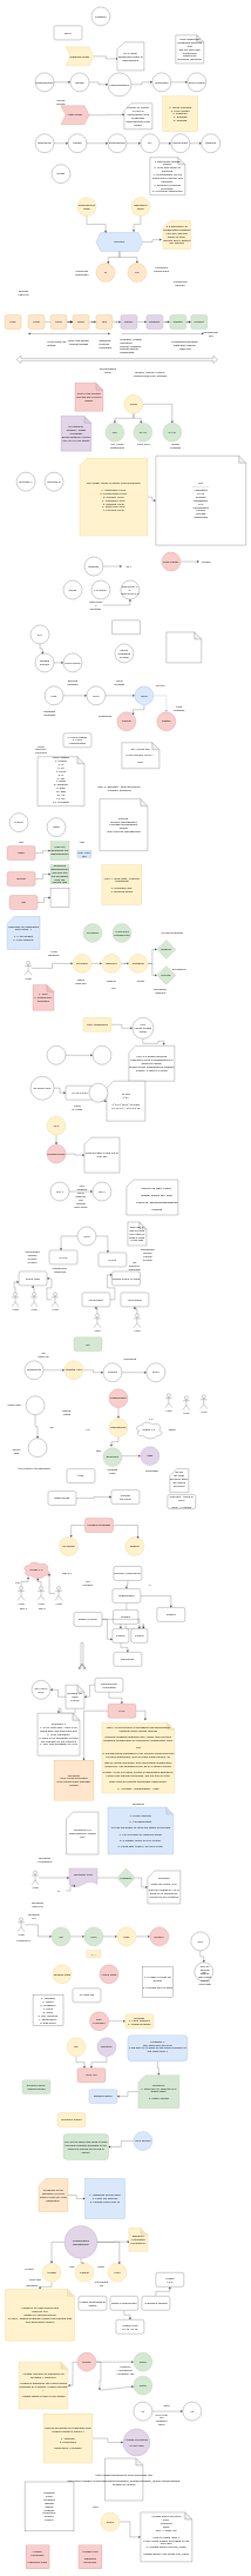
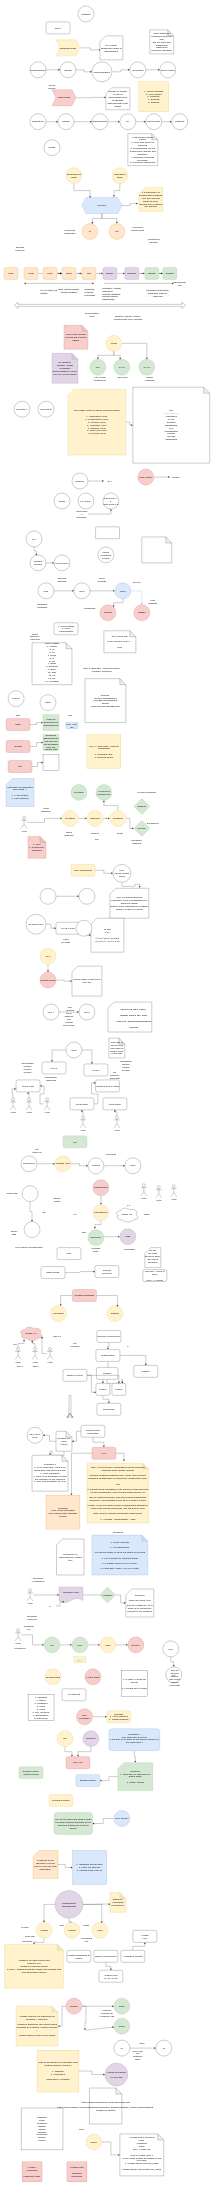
- <mxCell id="69" value="&lt;span style=&quot;color: rgb(0, 0, 0); font-family: Helvetica; font-size: 12px; font-style: normal; font-variant-ligatures: normal; font-variant-caps: normal; font-weight: 400; letter-spacing: normal; orphans: 2; text-align: center; text-indent: 0px; text-transform: none; widows: 2; word-spacing: 0px; -webkit-text-stroke-width: 0px; white-space: normal; background-color: rgb(251, 251, 251); text-decoration-thickness: initial; text-decoration-style: initial; text-decoration-color: initial; display: inline !important; float: none;&quot;&gt;npm, that,gradle,&lt;/span&gt;&lt;div style=&quot;forced-color-adjust: none; color: rgb(0, 0, 0); font-family: Helvetica; font-size: 12px; font-style: normal; font-variant-ligatures: normal; font-variant-caps: normal; font-weight: 400; letter-spacing: normal; orphans: 2; text-align: center; text-indent: 0px; text-transform: none; widows: 2; word-spacing: 0px; -webkit-text-stroke-width: 0px; white-space: normal; background-color: rgb(251, 251, 251); text-decoration-thickness: initial; text-decoration-style: initial; text-decoration-color: initial;&quot;&gt;Docker images&lt;/div&gt;" style="text;whiteSpace=wrap;html=1;" parent="1" vertex="1"><mxGeometry x="290" y="1425" width="140" height="50" as="geometry" /></mxCell>
+ <mxCell id="69" value="&lt;span style=&quot;color: rgb(0, 0, 0); font-family: Helvetica; font-size: 12px; font-style: normal; font-variant-ligatures: normal; font-variant-caps: normal; font-weight: 400; letter-spacing: normal; orphans: 2; text-align: center; text-indent: 0px; text-transform: none; widows: 2; word-spacing: 0px; -webkit-text-stroke-width: 0px; white-space: normal; background-color: rgb(251, 251, 251); text-decoration-thickness: initial; text-decoration-style: initial; text-decoration-color: initial; display: inline !important; float: none;&quot;&gt;npm, maven,gradle,&lt;/span&gt;&lt;div style=&quot;forced-color-adjust: none; color: rgb(0, 0, 0); font-family: Helvetica; font-size: 12px; font-style: normal; font-variant-ligatures: normal; font-variant-caps: normal; font-weight: 400; letter-spacing: normal; orphans: 2; text-align: center; text-indent: 0px; text-transform: none; widows: 2; word-spacing: 0px; -webkit-text-stroke-width: 0px; white-space: normal; background-color: rgb(251, 251, 251); text-decoration-thickness: initial; text-decoration-style: initial; text-decoration-color: initial;&quot;&gt;Docker images&lt;/div&gt;" style="text;whiteSpace=wrap;html=1;" parent="1" vertex="1"><mxGeometry x="290" y="1425" width="140" height="50" as="geometry" /></mxCell>
- <mxCell id="68" value="&lt;span style=&quot;color: rgb(0, 0, 0); font-family: Helvetica; font-size: 12px; font-style: normal; font-variant-ligatures: normal; font-variant-caps: normal; font-weight: 400; letter-spacing: normal; orphans: 2; text-align: center; text-indent: 0px; text-transform: none; widows: 2; word-spacing: 0px; -webkit-text-stroke-width: 0px; white-space: normal; background-color: rgb(251, 251, 251); text-decoration-thickness: initial; text-decoration-style: initial; text-decoration-color: initial; display: inline !important; float: none;&quot;&gt;SCM Tools/ Git , Github&lt;/span&gt;" style="text;whiteSpace=wrap;html=1;" parent="1" vertex="1"><mxGeometry x="200" y="1430" width="100" height="40" as="geometry" /></mxCell>
+ <mxCell id="68" value="&lt;span style=&quot;color: rgb(0, 0, 0); font-family: Helvetica; font-size: 12px; font-style: normal; font-variant-ligatures: normal; font-variant-caps: normal; font-weight: 400; letter-spacing: normal; orphans: 2; text-align: center; text-indent: 0px; text-transform: none; widows: 2; word-spacing: 0px; -webkit-text-stroke-width: 0px; white-space: normal; background-color: rgb(251, 251, 251); text-decoration-thickness: initial; text-decoration-style: initial; text-decoration-color: initial; display: inline !important; float: none;&quot;&gt;PAAS Tools/ Git , Github&lt;/span&gt;" style="text;whiteSpace=wrap;html=1;" parent="1" vertex="1"><mxGeometry x="200" y="1430" width="100" height="40" as="geometry" /></mxCell>
- <mxCell id="158" style="edgeStyle=orthogonalEdgeStyle;rounded=0;orthogonalLoop=1;jettySize=auto;html=1;" parent="1" source="160" target="161" edge="1"><mxGeometry relative="1" as="geometry" /></mxCell>
+ <mxCell id="158" style="edgeStyle=orthogonalEdgeStyle;rounded=0;orthogonalLoop=1;jettySize=auto;html=1;" parent="1" source="160" target="152" edge="1"><mxGeometry relative="1" as="geometry" /></mxCell>
